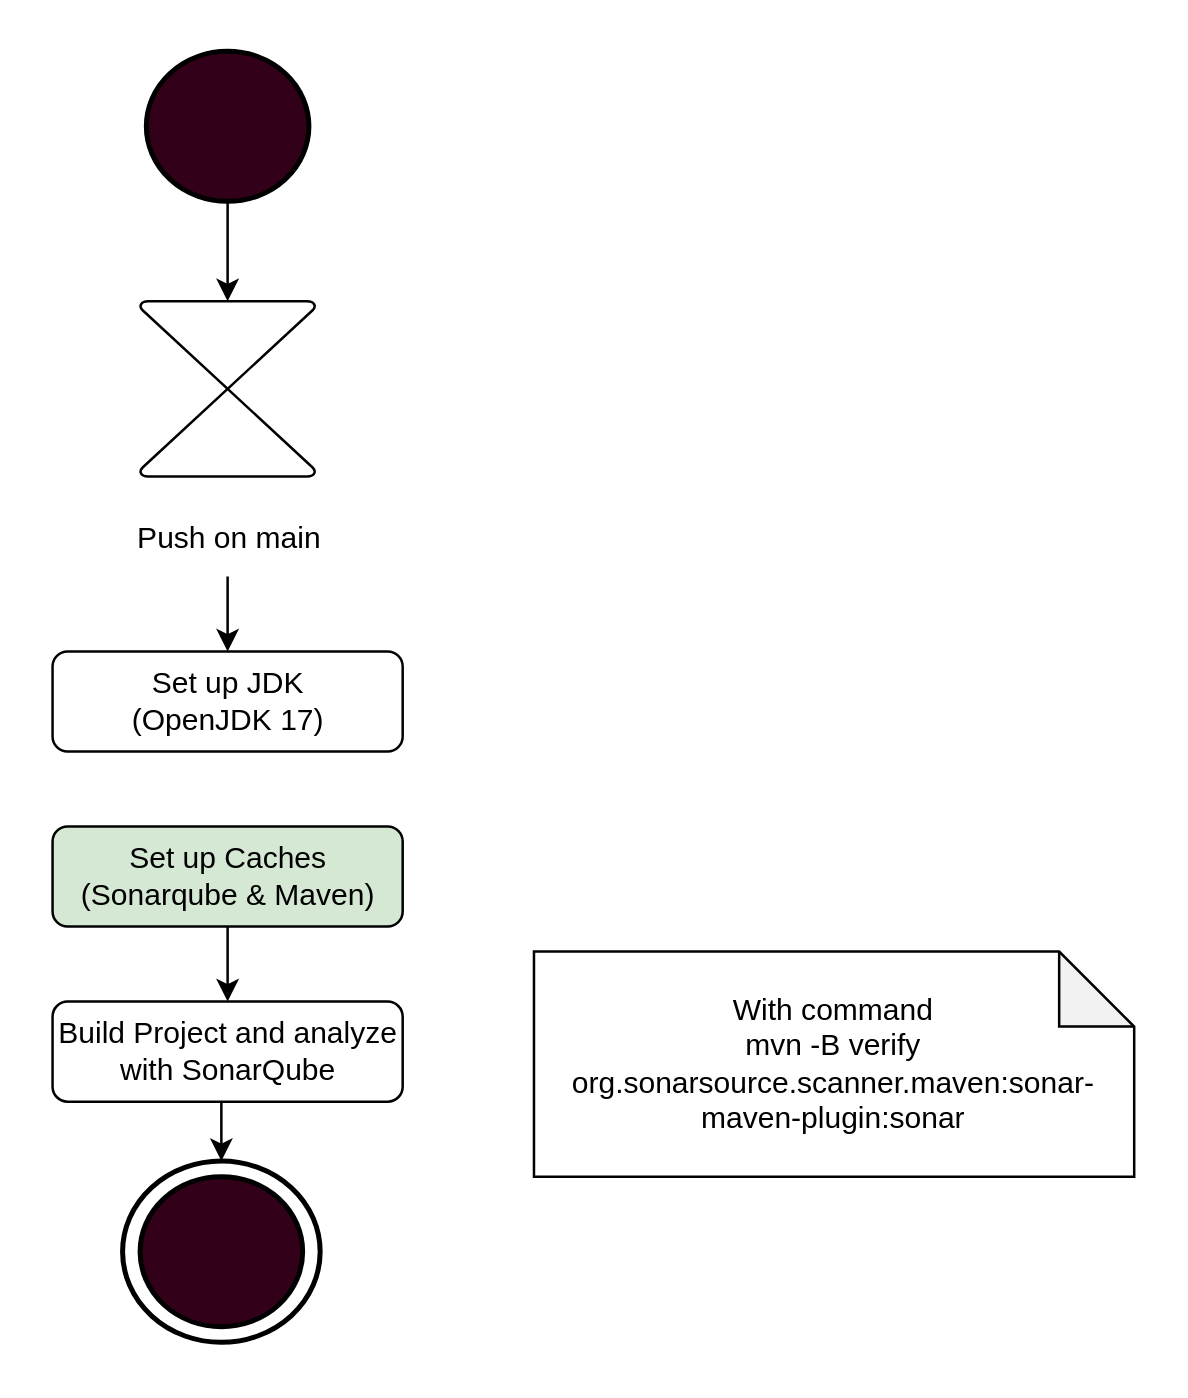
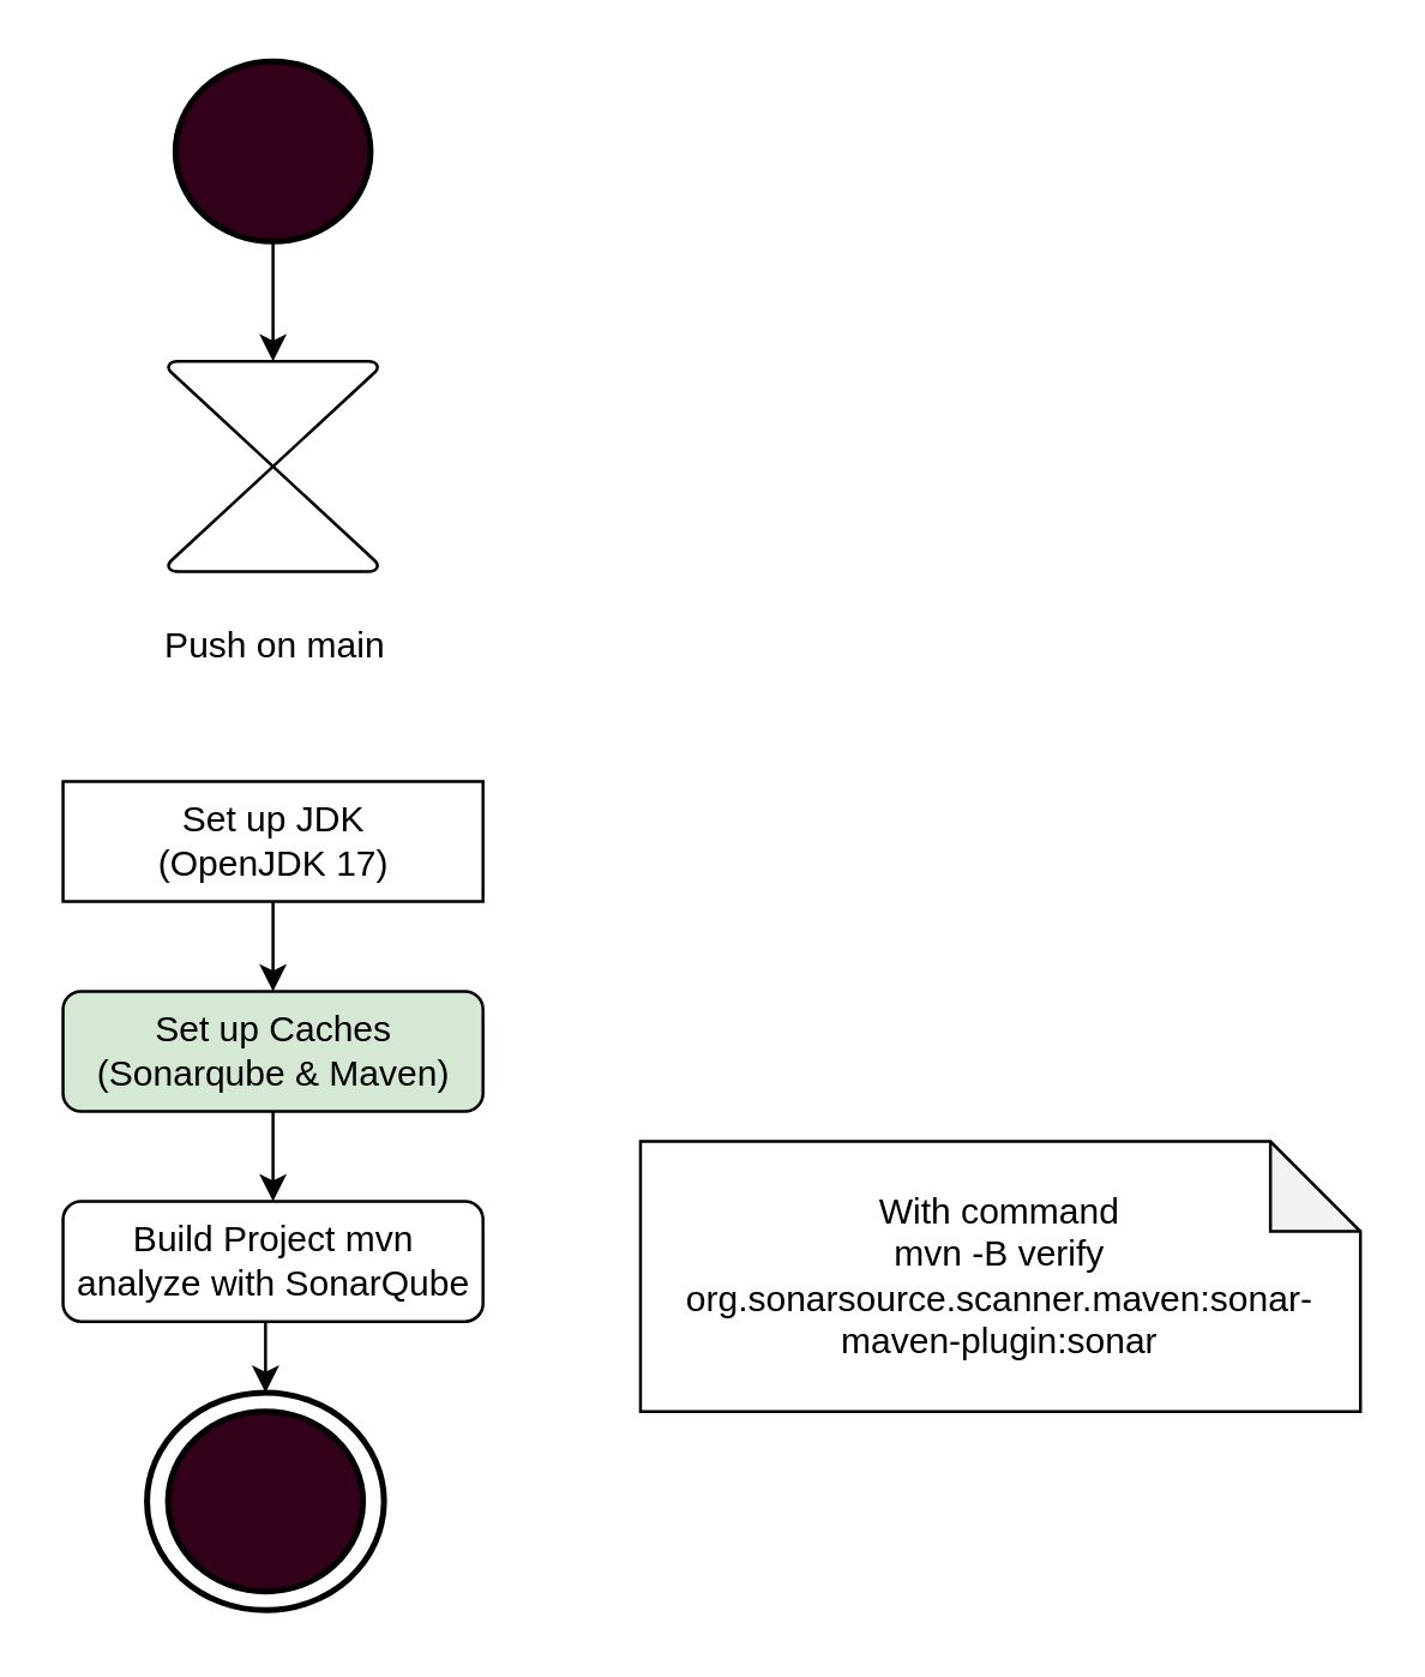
- <mxCell id="7" style="edgeStyle=orthogonalEdgeStyle;rounded=0;orthogonalLoop=1;jettySize=auto;html=1;entryX=0.5;entryY=0;entryDx=0;entryDy=0;" parent="1" source="8" target="3" edge="1"><mxGeometry relative="1" as="geometry" /></mxCell>
- <mxCell id="3" value="Set up JDK&lt;br&gt;(OpenJDK 17)" style="rounded=1;whiteSpace=wrap;html=1;fontSize=12;glass=0;strokeWidth=1;shadow=0;" parent="1" vertex="1"><mxGeometry x="20.5" y="260" width="140" height="40" as="geometry" /></mxCell>
+ <mxCell id="3" value="Set up JDK&lt;br&gt;(OpenJDK 17)" style="whiteSpace=wrap;html=1;fontSize=12;glass=0;strokeWidth=1;shadow=0;rounded=0;" parent="1" vertex="1"><mxGeometry x="20.5" y="260" width="140" height="40" as="geometry" /></mxCell>
+ <mxCell id="2" style="edgeStyle=orthogonalEdgeStyle;rounded=0;orthogonalLoop=1;jettySize=auto;html=1;" parent="1" source="3" target="5" edge="1"><mxGeometry relative="1" as="geometry" /></mxCell>
- <mxCell id="12" value="Build Project and analyze with SonarQube" style="rounded=1;whiteSpace=wrap;html=1;fontSize=12;glass=0;strokeWidth=1;shadow=0;" parent="1" vertex="1"><mxGeometry x="20.5" y="400" width="140" height="40" as="geometry" /></mxCell>
+ <mxCell id="12" value="Build Project mvn analyze with SonarQube" style="rounded=1;whiteSpace=wrap;html=1;fontSize=12;glass=0;strokeWidth=1;shadow=0;" parent="1" vertex="1"><mxGeometry x="20.5" y="400" width="140" height="40" as="geometry" /></mxCell>
